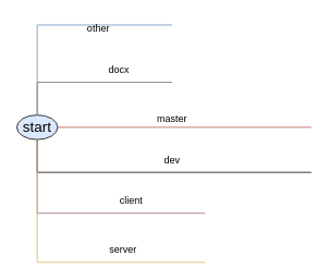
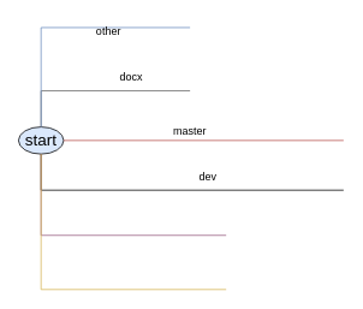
- <mxCell id="10" value="dev" style="text;html=1;strokeColor=none;fillColor=none;align=center;verticalAlign=middle;whiteSpace=wrap;rounded=0;" vertex="1" parent="1"><mxGeometry x="180" y="180" width="60" height="30" as="geometry" /></mxCell>
+ <mxCell id="10" value="dev" style="text;html=1;strokeColor=none;fillColor=none;align=center;verticalAlign=middle;whiteSpace=wrap;rounded=0;" vertex="1" parent="1"><mxGeometry x="200" y="180" width="60" height="30" as="geometry" /></mxCell>
- <mxCell id="12" value="client" style="text;html=1;strokeColor=none;fillColor=none;align=center;verticalAlign=middle;whiteSpace=wrap;rounded=0;" vertex="1" parent="1"><mxGeometry x="130" y="230" width="60" height="30" as="geometry" /></mxCell>
- <mxCell id="14" value="server" style="text;html=1;strokeColor=none;fillColor=none;align=center;verticalAlign=middle;whiteSpace=wrap;rounded=0;" vertex="1" parent="1"><mxGeometry x="120" y="290" width="60" height="30" as="geometry" /></mxCell>
